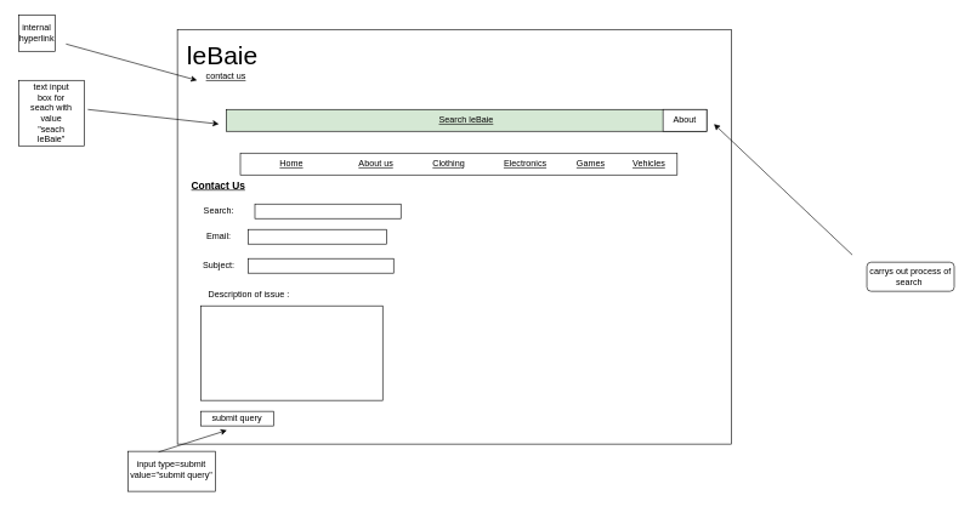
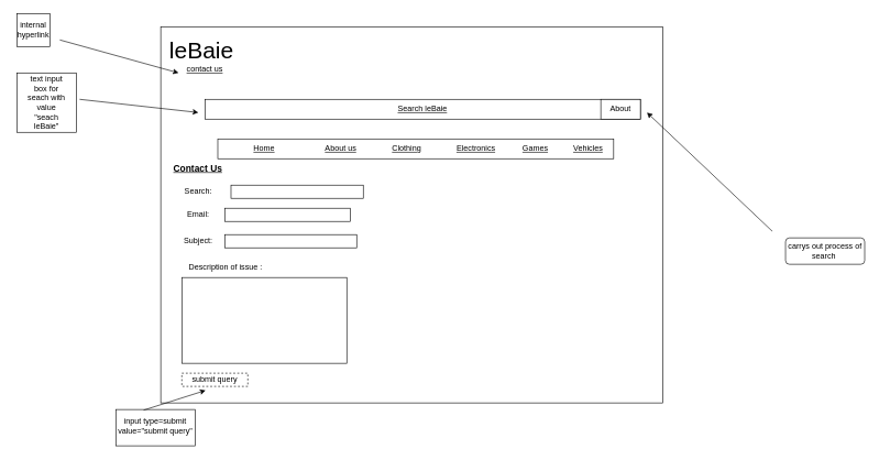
- <mxCell id="29" value="Search leBaie" style="rounded=0;whiteSpace=wrap;html=1;fontStyle=4;fillColor=#d5e8d4;" vertex="1" parent="1"><mxGeometry x="310" y="150" width="660" height="30" as="geometry" /></mxCell>
+ <mxCell id="29" value="Search leBaie" style="rounded=0;whiteSpace=wrap;html=1;fontStyle=4" vertex="1" parent="1"><mxGeometry x="310" y="150" width="660" height="30" as="geometry" /></mxCell>
- <mxCell id="11" value="submit query" style="rounded=0;whiteSpace=wrap;html=1;" parent="1" vertex="1"><mxGeometry x="275" y="565" width="100" height="20" as="geometry" /></mxCell>
+ <mxCell id="11" value="submit query" style="rounded=0;whiteSpace=wrap;html=1;dashed=1;" parent="1" vertex="1"><mxGeometry x="275" y="565" width="100" height="20" as="geometry" /></mxCell>
